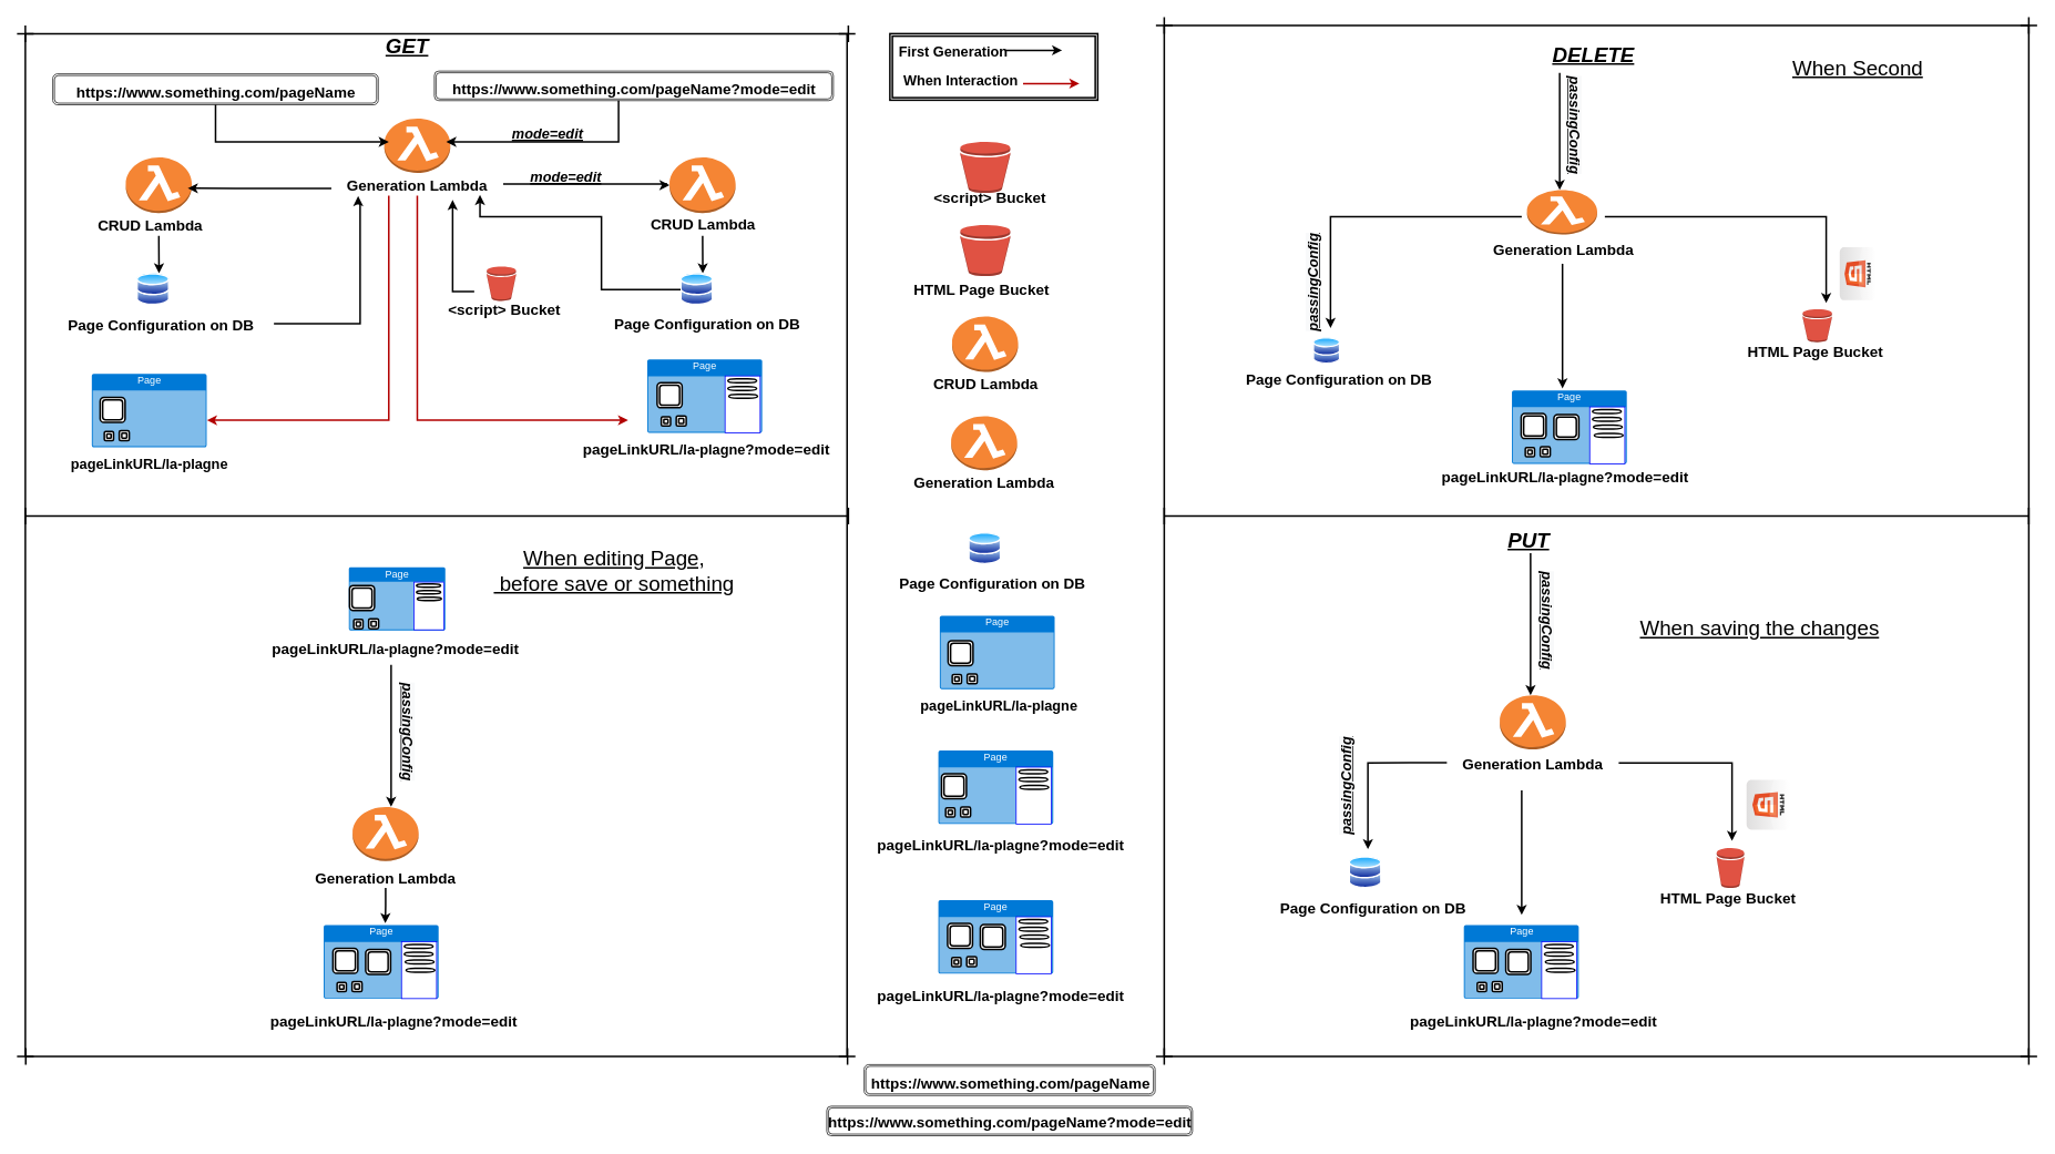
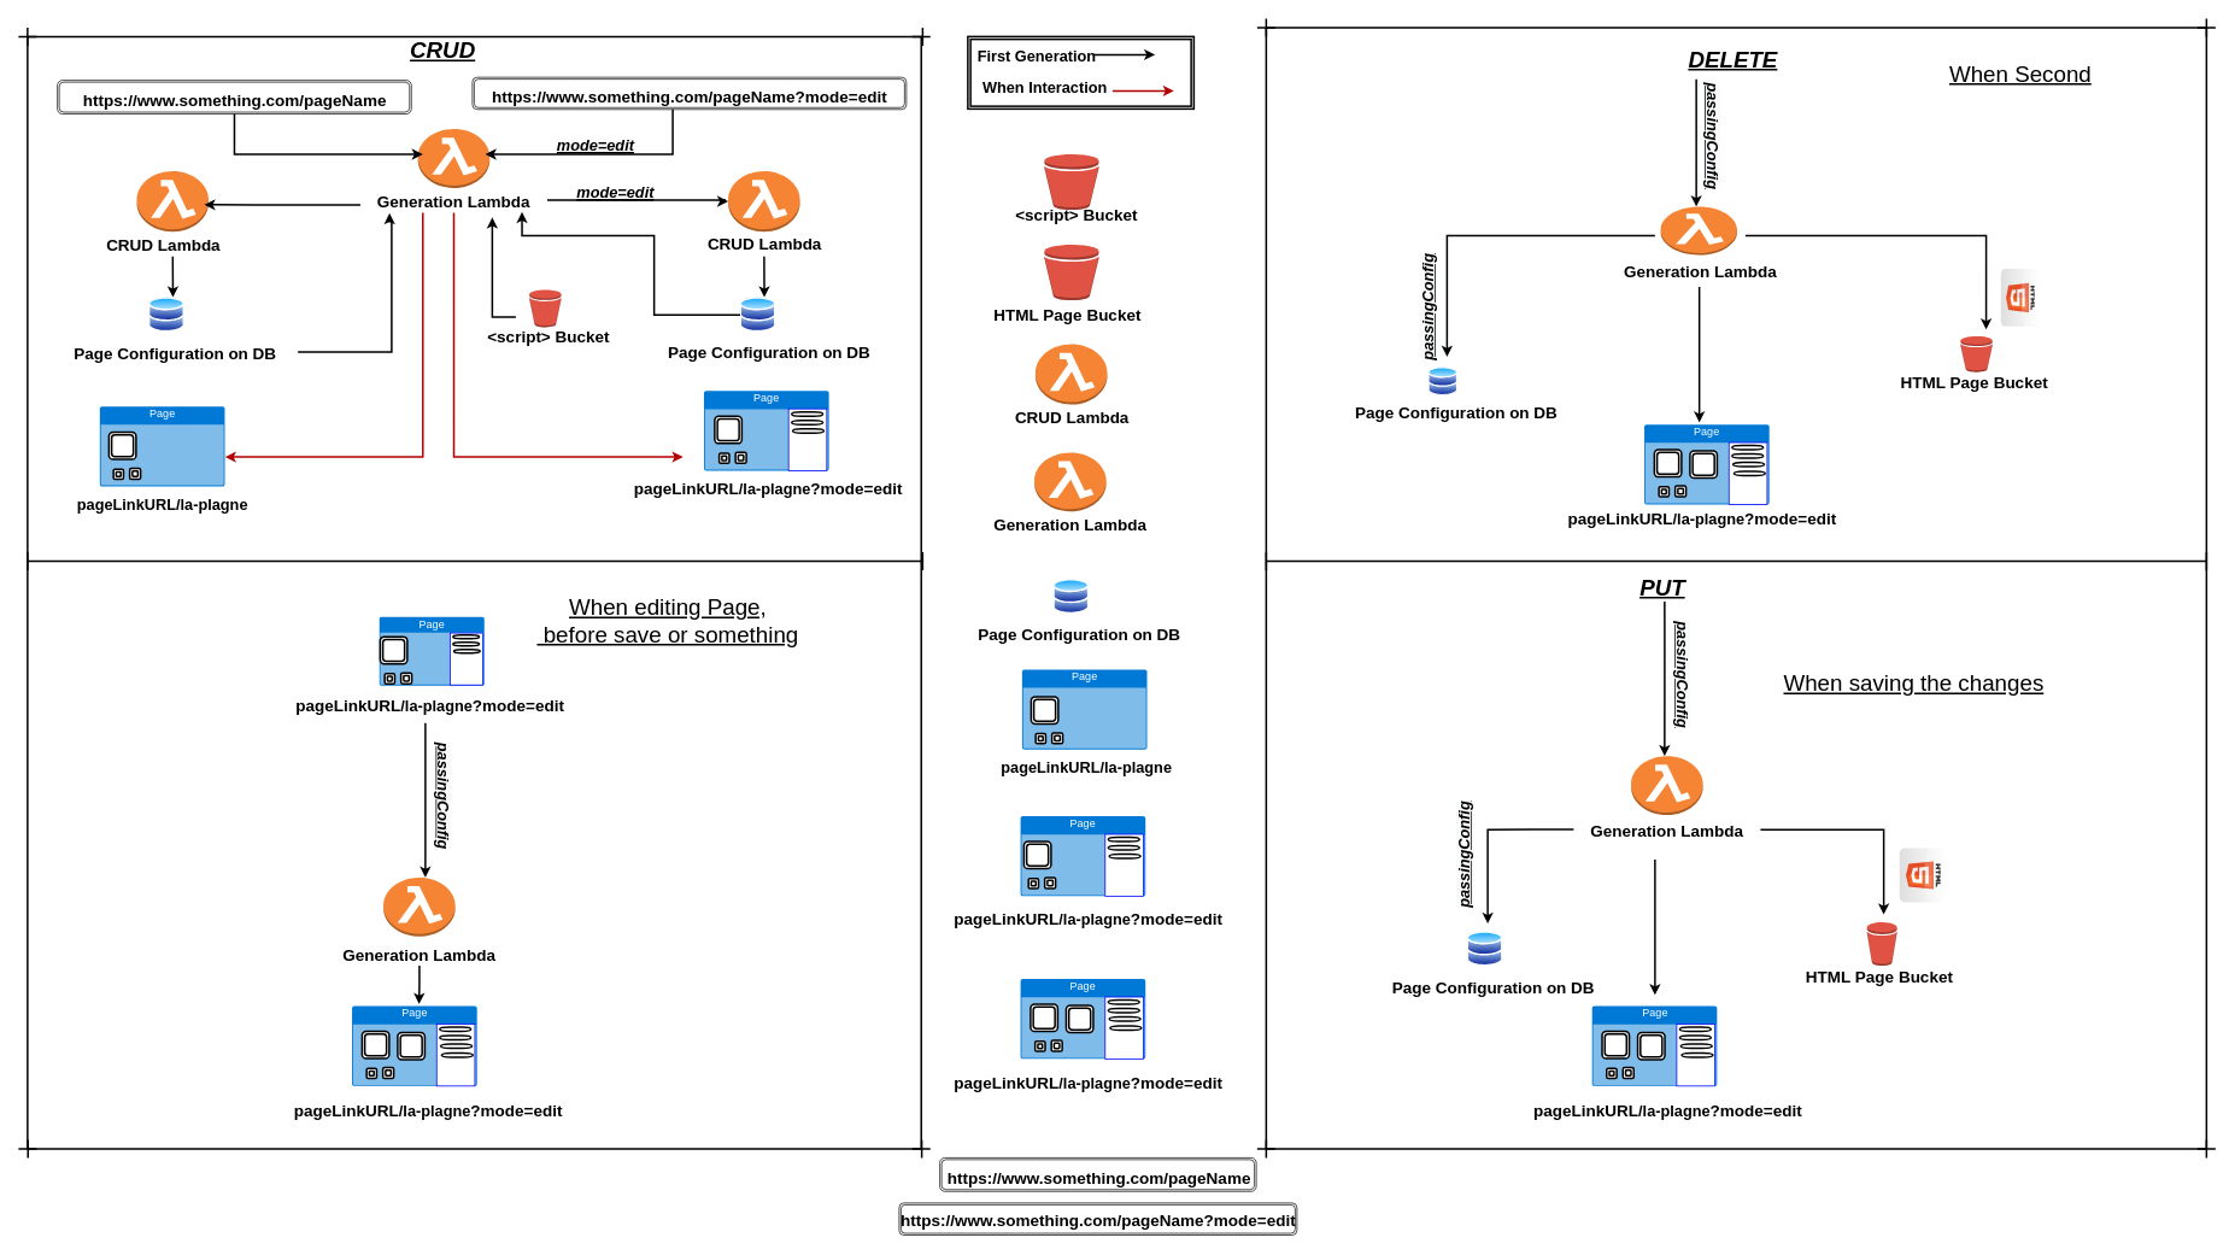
- <mxCell id="53" value="&lt;span style=&quot;font-size: 25px;&quot;&gt;GET&lt;/span&gt;" style="text;strokeColor=none;fillColor=none;html=1;fontSize=25;fontStyle=7;verticalAlign=middle;align=center;rounded=0;" vertex="1" parent="15"><mxGeometry x="373.114" width="105.946" height="27.895" as="geometry" /></mxCell>
+ <mxCell id="53" value="&lt;span style=&quot;font-size: 25px;&quot;&gt;CRUD&lt;/span&gt;" style="text;strokeColor=none;fillColor=none;html=1;fontSize=25;fontStyle=7;verticalAlign=middle;align=center;rounded=0;" vertex="1" parent="15"><mxGeometry x="373.114" width="105.946" height="27.895" as="geometry" /></mxCell>
